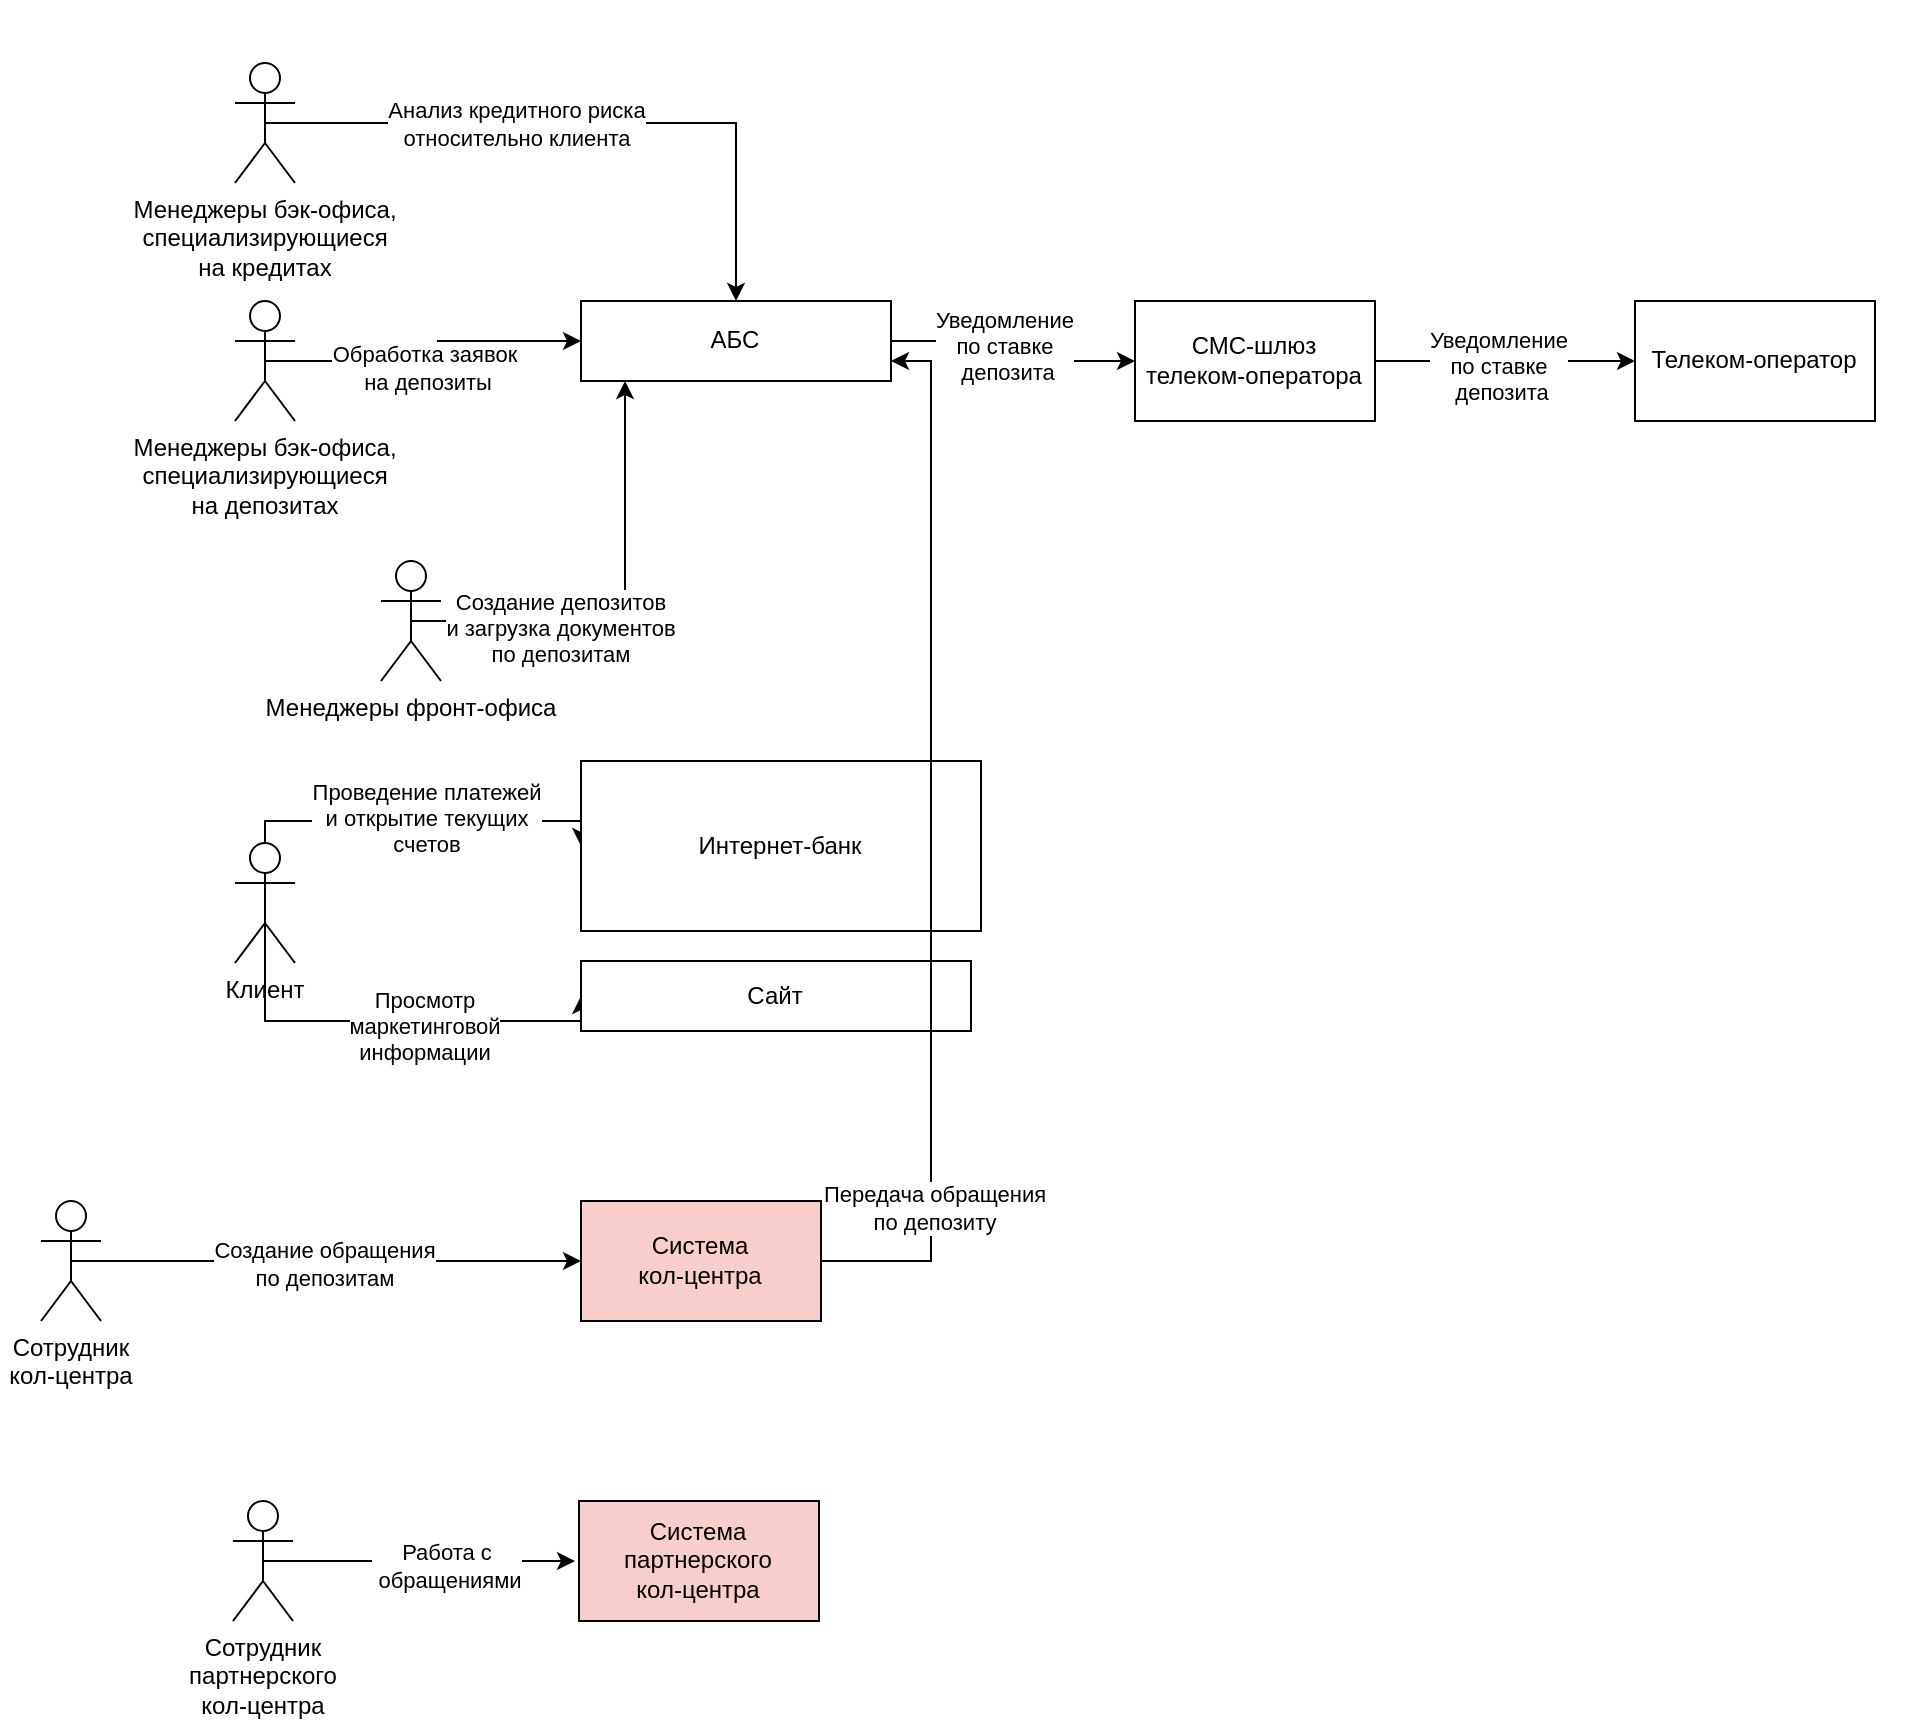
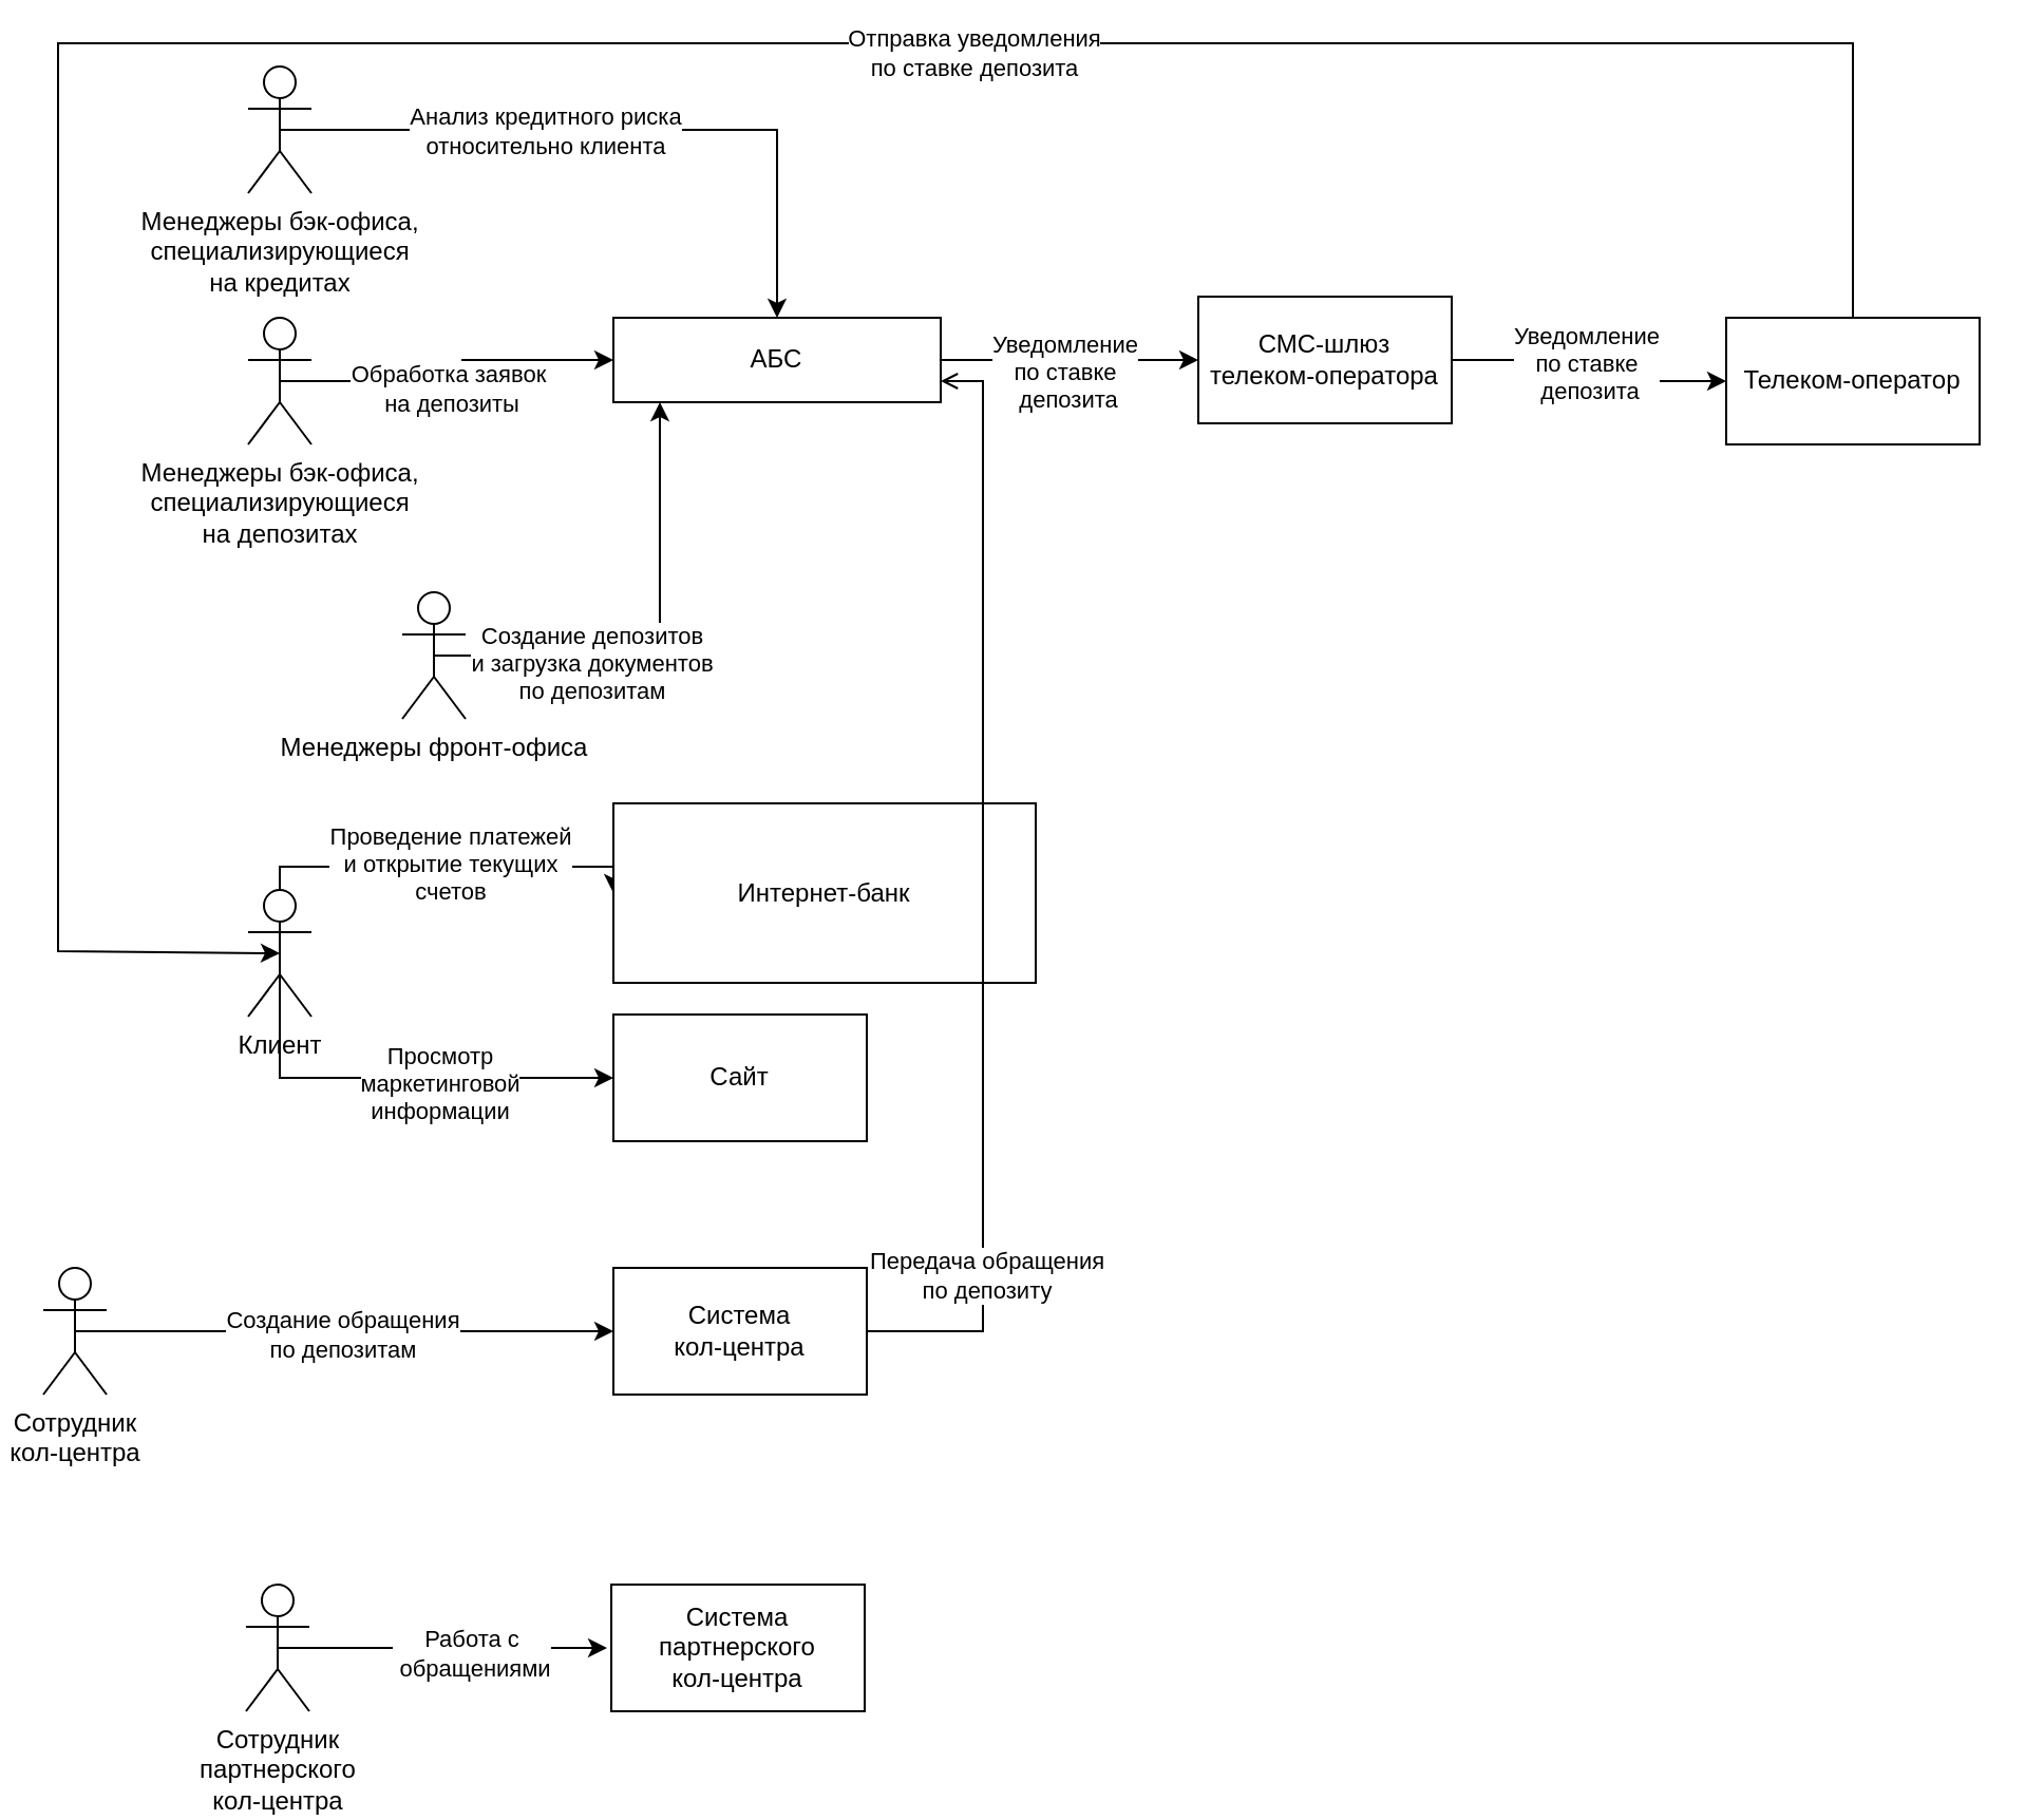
+ <mxCell id="32" style="edgeStyle=orthogonalEdgeStyle;rounded=0;orthogonalLoop=1;jettySize=auto;html=1;exitX=0.5;exitY=0;exitDx=0;exitDy=0;entryX=0.5;entryY=0.5;entryDx=0;entryDy=0;entryPerimeter=0;" edge="1" parent="1" source="22" target="6"><mxGeometry relative="1" as="geometry"><Array as="points"><mxPoint x="877" y="20" /><mxPoint x="27" y="20" /><mxPoint x="27" y="450" /></Array></mxGeometry></mxCell>
+ <mxCell id="33" value="Отправка уведомления&lt;div&gt;по ставке депозита&lt;/div&gt;" style="edgeLabel;html=1;align=center;verticalAlign=middle;resizable=0;points=[];" vertex="1" connectable="0" parent="32"><mxGeometry x="-0.278" y="4" relative="1" as="geometry"><mxPoint as="offset" /></mxGeometry></mxCell>
- <mxCell id="27" style="edgeStyle=orthogonalEdgeStyle;rounded=0;orthogonalLoop=1;jettySize=auto;html=1;exitX=1;exitY=0.5;exitDx=0;exitDy=0;entryX=1;entryY=0.75;entryDx=0;entryDy=0;" parent="1" source="17" target="16" edge="1"><mxGeometry relative="1" as="geometry"><mxPoint x="457" y="615" as="sourcePoint" /></mxGeometry></mxCell>
+ <mxCell id="27" style="edgeStyle=orthogonalEdgeStyle;rounded=0;orthogonalLoop=1;jettySize=auto;html=1;exitX=1;exitY=0.5;exitDx=0;exitDy=0;entryX=1;entryY=0.75;entryDx=0;entryDy=0;endArrow=open;" parent="1" source="17" target="16" edge="1"><mxGeometry relative="1" as="geometry"><mxPoint x="457" y="615" as="sourcePoint" /></mxGeometry></mxCell>
- <mxCell id="21" value="СМС-шлюз&lt;div&gt;телеком-оператора&lt;/div&gt;" style="rounded=0;whiteSpace=wrap;html=1;" parent="1" vertex="1"><mxGeometry x="567" y="150" width="120" height="60" as="geometry" /></mxCell>
+ <mxCell id="21" value="СМС-шлюз&lt;div&gt;телеком-оператора&lt;/div&gt;" style="rounded=0;whiteSpace=wrap;html=1;" parent="1" vertex="1"><mxGeometry x="567" y="140" width="120" height="60" as="geometry" /></mxCell>
- <mxCell id="23" value="Сайт" style="rounded=0;whiteSpace=wrap;html=1;" parent="1" vertex="1"><mxGeometry x="290" y="480" width="195" height="35" as="geometry" /></mxCell>
+ <mxCell id="23" value="Сайт" style="rounded=0;whiteSpace=wrap;html=1;" parent="1" vertex="1"><mxGeometry x="290" y="480" width="120" height="60" as="geometry" /></mxCell>
- <mxCell id="17" value="Система&lt;div&gt;кол-центра&lt;/div&gt;" style="rounded=0;whiteSpace=wrap;html=1;fillColor=#f8cecc;" parent="1" vertex="1"><mxGeometry x="290" y="600" width="120" height="60" as="geometry" /></mxCell>
+ <mxCell id="17" value="Система&lt;div&gt;кол-центра&lt;/div&gt;" style="rounded=0;whiteSpace=wrap;html=1;" parent="1" vertex="1"><mxGeometry x="290" y="600" width="120" height="60" as="geometry" /></mxCell>
- <mxCell id="18" value="Система партнерского&lt;div&gt;кол-центра&lt;/div&gt;" style="rounded=0;whiteSpace=wrap;html=1;fillColor=#f8cecc;" parent="1" vertex="1"><mxGeometry x="289" y="750" width="120" height="60" as="geometry" /></mxCell>
+ <mxCell id="18" value="Система партнерского&lt;div&gt;кол-центра&lt;/div&gt;" style="rounded=0;whiteSpace=wrap;html=1;" parent="1" vertex="1"><mxGeometry x="289" y="750" width="120" height="60" as="geometry" /></mxCell>
